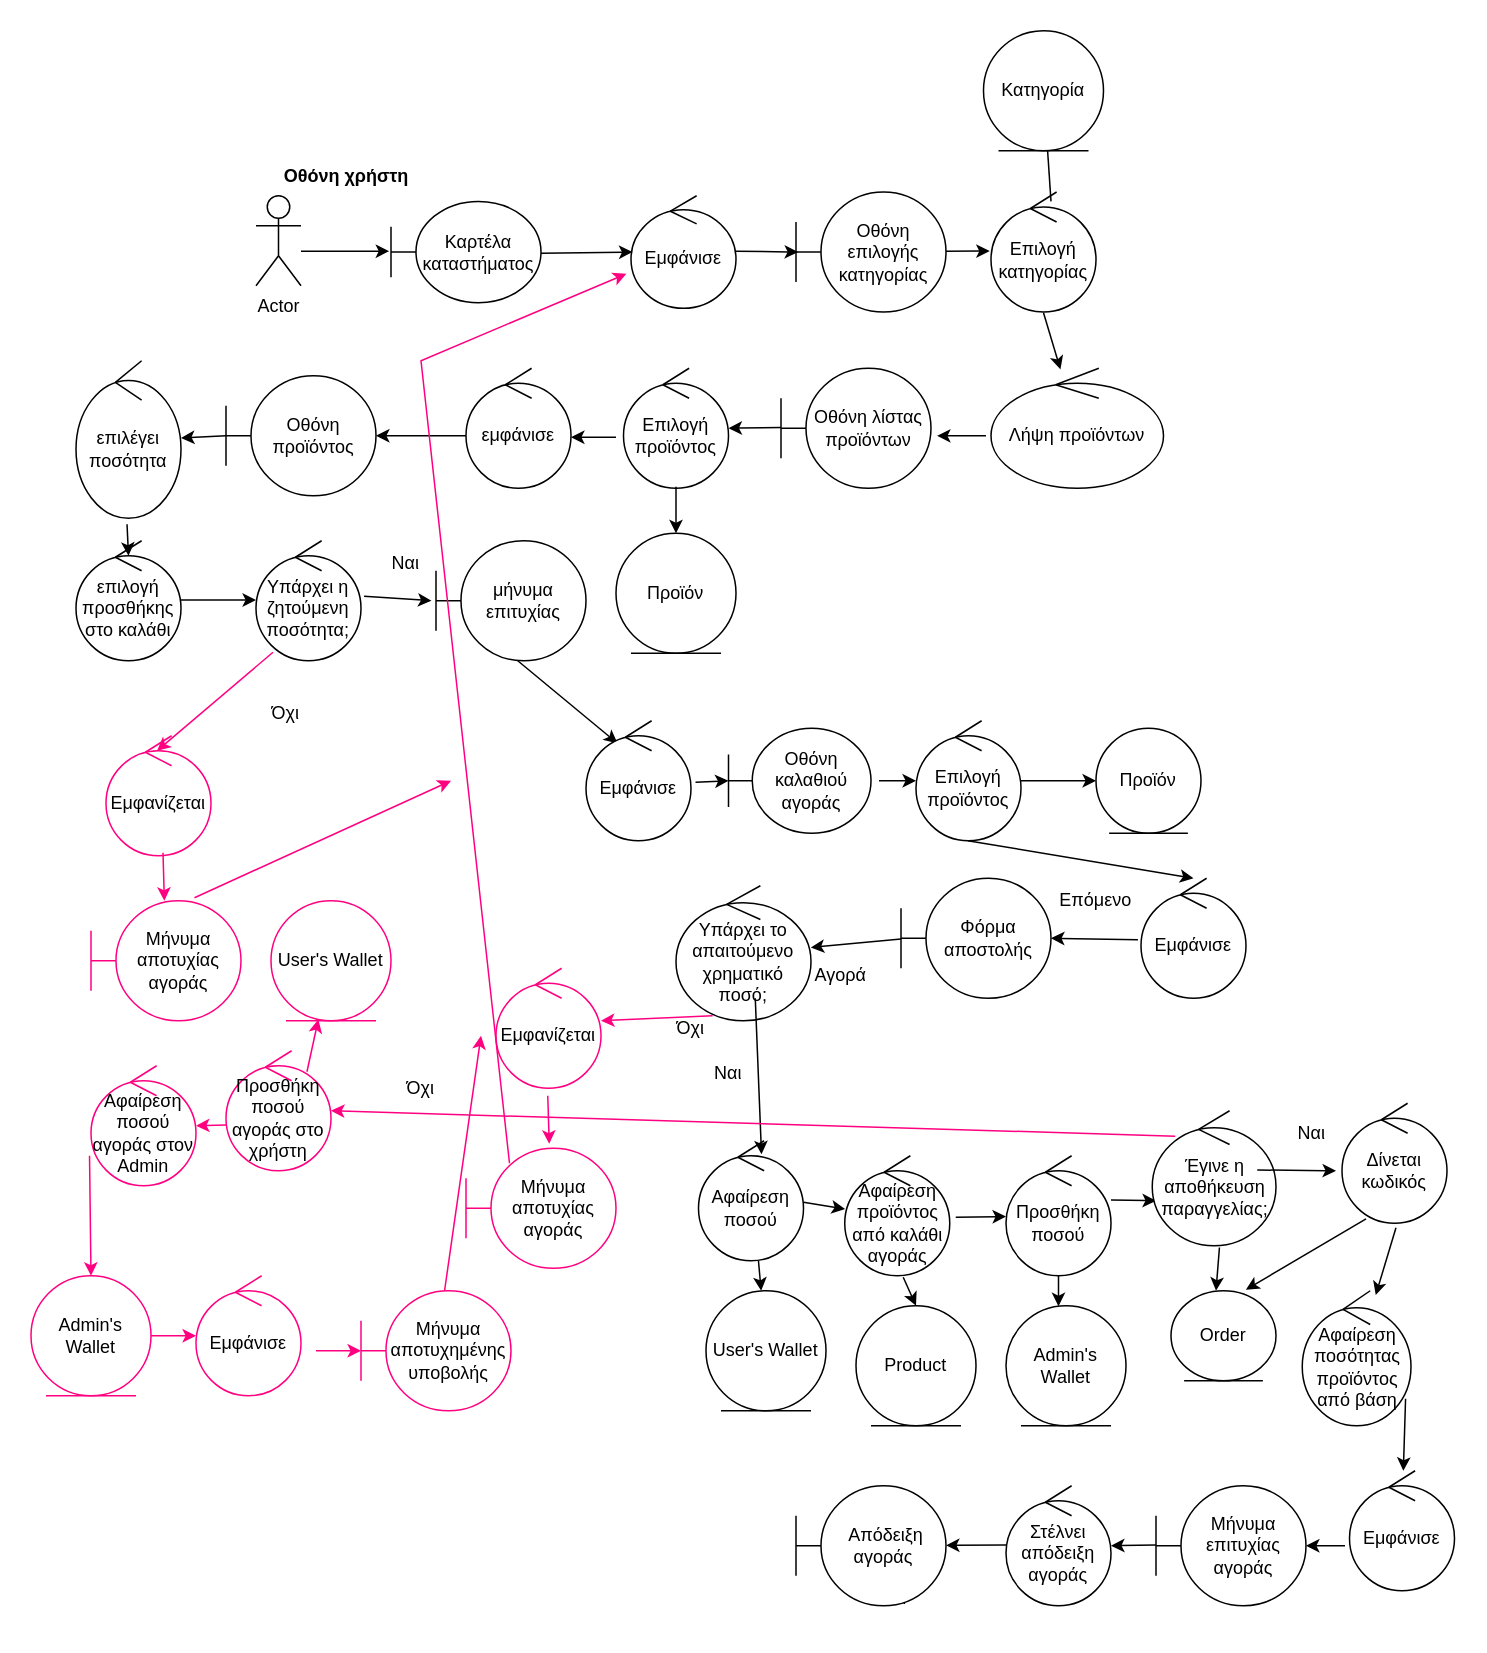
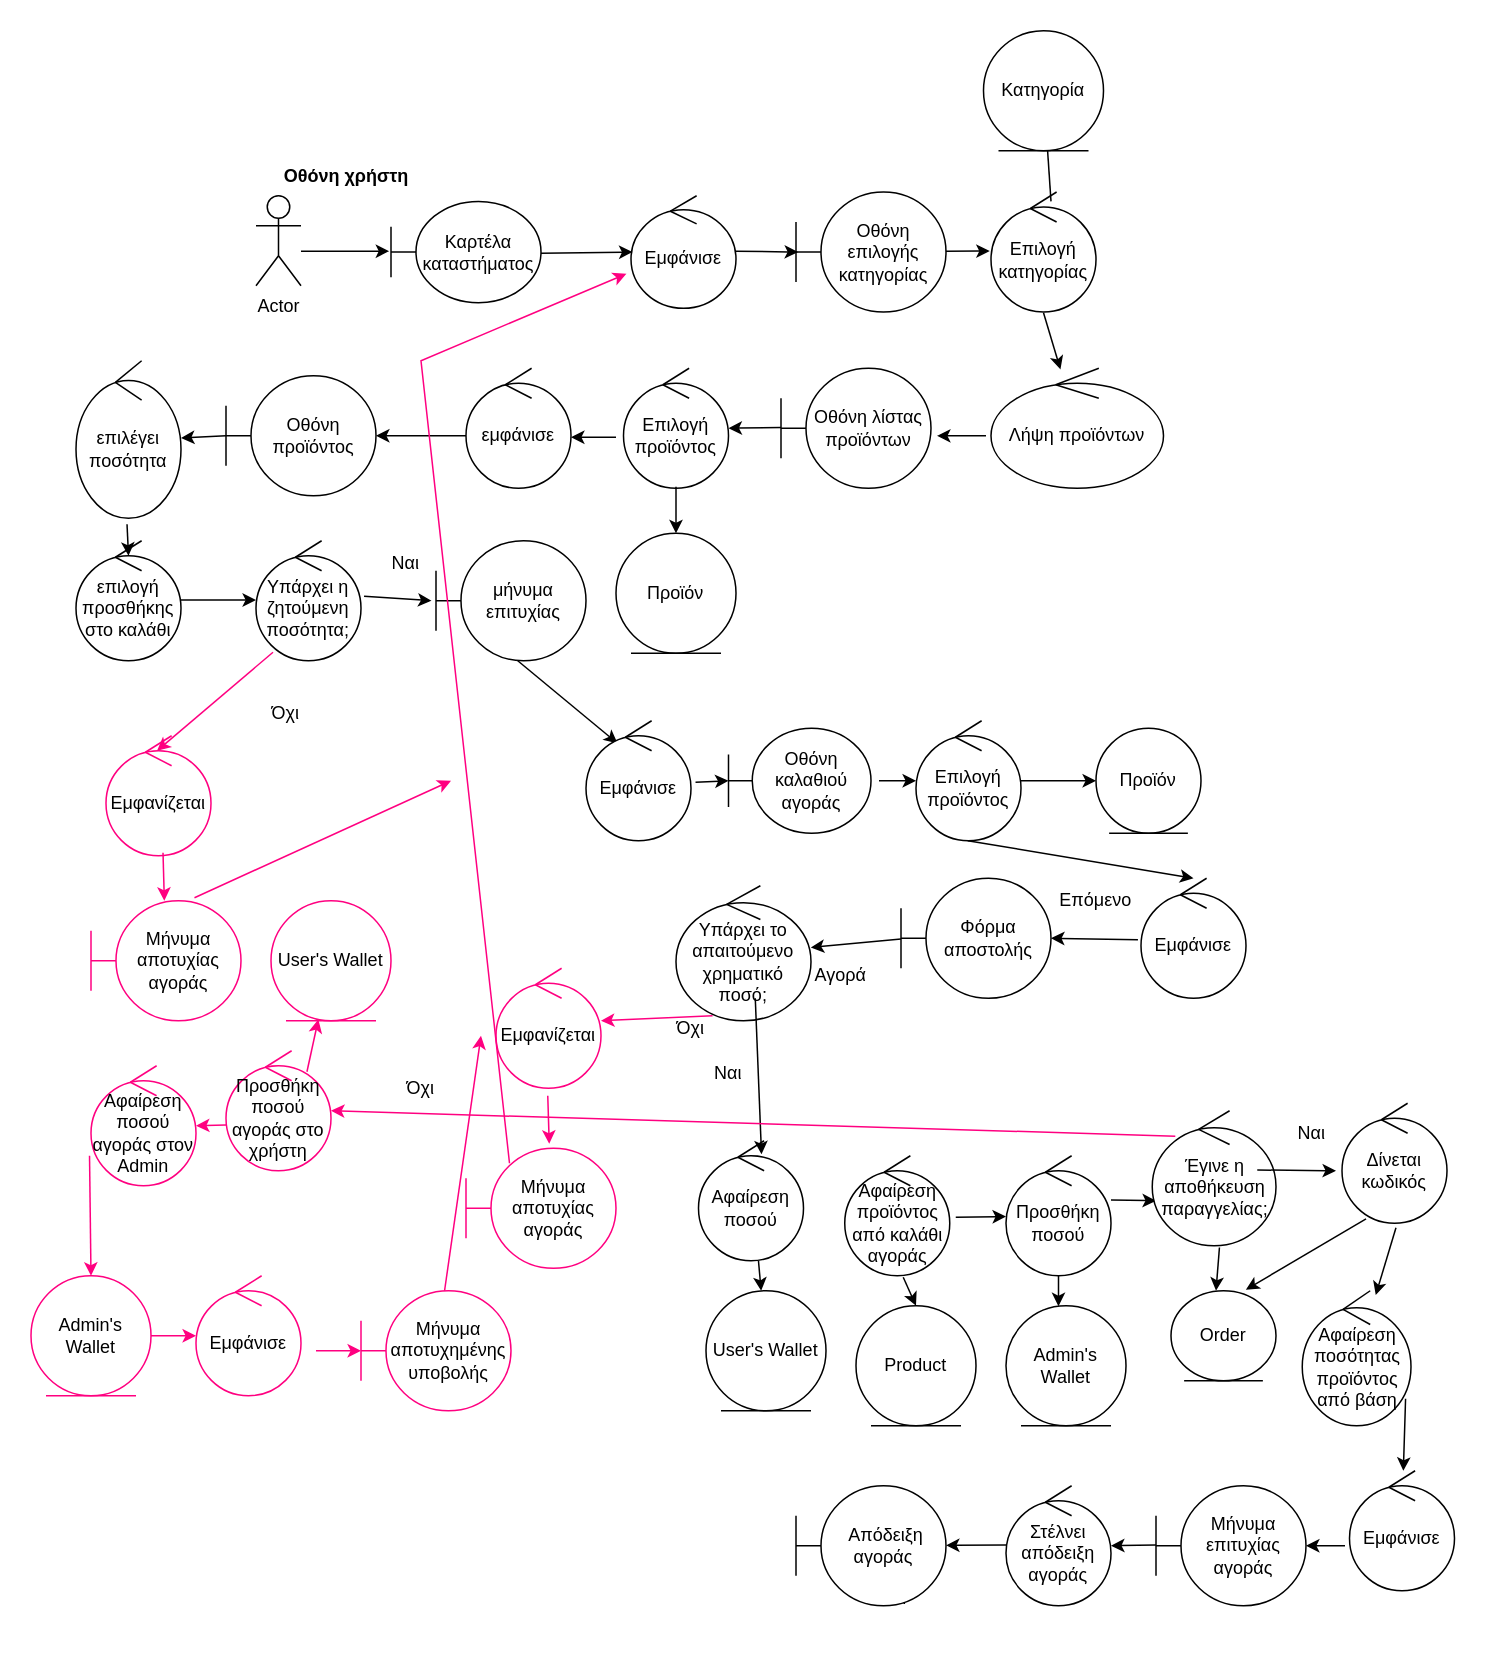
- <mxCell id="52" value="" style="endArrow=classic;html=1;rounded=0;exitX=1;exitY=0.513;exitDx=0;exitDy=0;exitPerimeter=0;" parent="1" source="49" target="53" edge="1"><mxGeometry width="50" height="50" relative="1" as="geometry"><mxPoint x="570" y="890" as="sourcePoint" /><mxPoint x="590" y="771" as="targetPoint" /><Array as="points" /></mxGeometry></mxCell>
